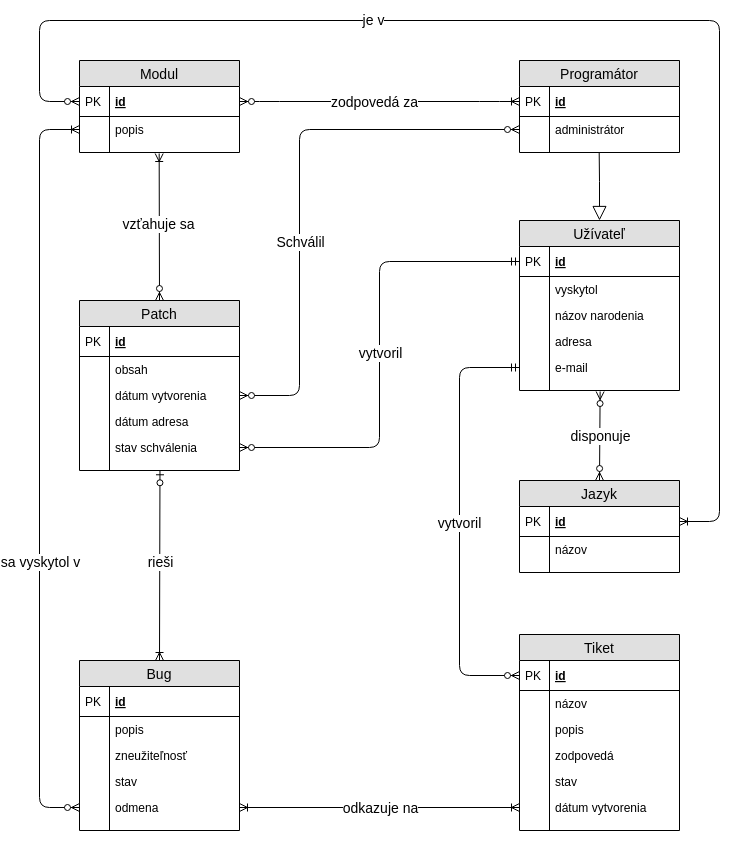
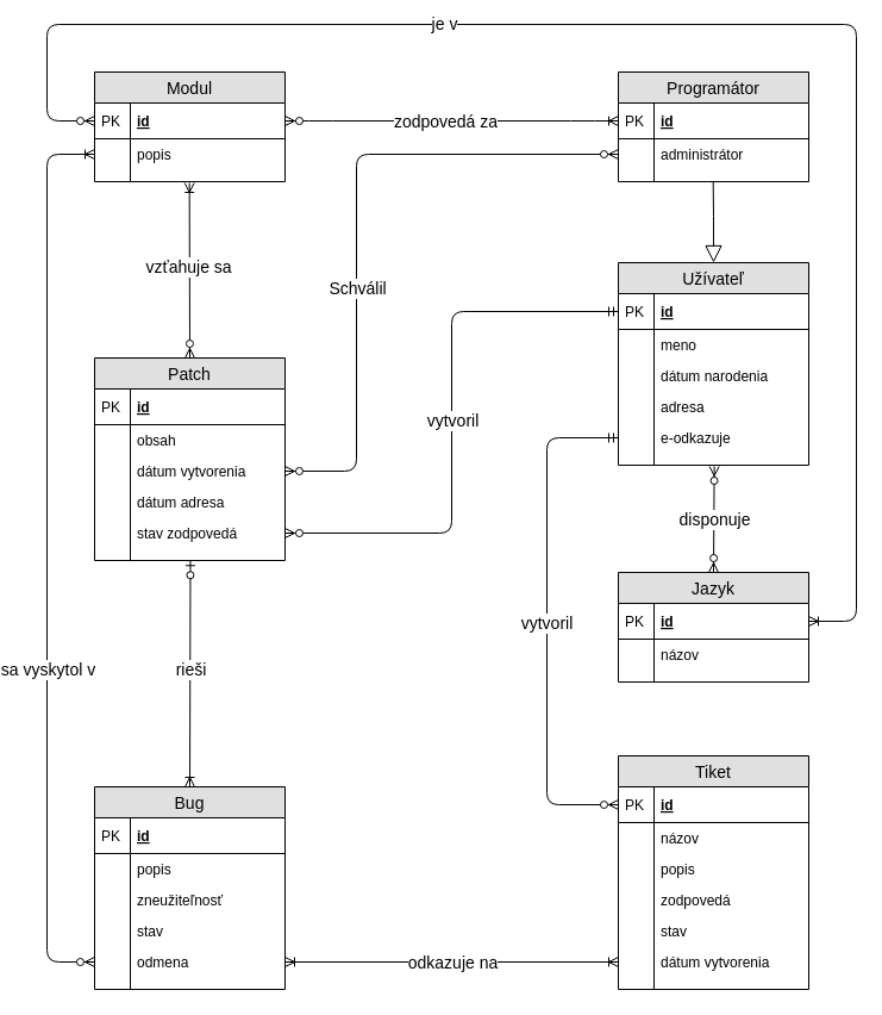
- <mxCell id="6" value="vyskytol" style="shape=partialRectangle;top=0;left=0;right=0;bottom=0;align=left;verticalAlign=top;fillColor=none;spacingLeft=34;spacingRight=4;overflow=hidden;rotatable=0;points=[[0,0.5],[1,0.5]];portConstraint=eastwest;dropTarget=0;fontSize=12;" parent="3" vertex="1"><mxGeometry y="56" width="160" height="26" as="geometry" /></mxCell>
+ <mxCell id="6" value="meno" style="shape=partialRectangle;top=0;left=0;right=0;bottom=0;align=left;verticalAlign=top;fillColor=none;spacingLeft=34;spacingRight=4;overflow=hidden;rotatable=0;points=[[0,0.5],[1,0.5]];portConstraint=eastwest;dropTarget=0;fontSize=12;" parent="3" vertex="1"><mxGeometry y="56" width="160" height="26" as="geometry" /></mxCell>
- <mxCell id="8" value="názov narodenia" style="shape=partialRectangle;top=0;left=0;right=0;bottom=0;align=left;verticalAlign=top;fillColor=none;spacingLeft=34;spacingRight=4;overflow=hidden;rotatable=0;points=[[0,0.5],[1,0.5]];portConstraint=eastwest;dropTarget=0;fontSize=12;" parent="3" vertex="1"><mxGeometry y="82" width="160" height="26" as="geometry" /></mxCell>
+ <mxCell id="8" value="dátum narodenia" style="shape=partialRectangle;top=0;left=0;right=0;bottom=0;align=left;verticalAlign=top;fillColor=none;spacingLeft=34;spacingRight=4;overflow=hidden;rotatable=0;points=[[0,0.5],[1,0.5]];portConstraint=eastwest;dropTarget=0;fontSize=12;" parent="3" vertex="1"><mxGeometry y="82" width="160" height="26" as="geometry" /></mxCell>
- <mxCell id="12" value="e-mail" style="shape=partialRectangle;top=0;left=0;right=0;bottom=0;align=left;verticalAlign=top;fillColor=none;spacingLeft=34;spacingRight=4;overflow=hidden;rotatable=0;points=[[0,0.5],[1,0.5]];portConstraint=eastwest;dropTarget=0;fontSize=12;" parent="3" vertex="1"><mxGeometry y="134" width="160" height="26" as="geometry" /></mxCell>
+ <mxCell id="12" value="e-odkazuje" style="shape=partialRectangle;top=0;left=0;right=0;bottom=0;align=left;verticalAlign=top;fillColor=none;spacingLeft=34;spacingRight=4;overflow=hidden;rotatable=0;points=[[0,0.5],[1,0.5]];portConstraint=eastwest;dropTarget=0;fontSize=12;" parent="3" vertex="1"><mxGeometry y="134" width="160" height="26" as="geometry" /></mxCell>
- <mxCell id="25" value="stav schválenia" style="shape=partialRectangle;top=0;left=0;right=0;bottom=0;align=left;verticalAlign=top;fillColor=none;spacingLeft=34;spacingRight=4;overflow=hidden;rotatable=0;points=[[0,0.5],[1,0.5]];portConstraint=eastwest;dropTarget=0;fontSize=12;" parent="16" vertex="1"><mxGeometry y="134" width="160" height="26" as="geometry" /></mxCell>
+ <mxCell id="25" value="stav zodpovedá" style="shape=partialRectangle;top=0;left=0;right=0;bottom=0;align=left;verticalAlign=top;fillColor=none;spacingLeft=34;spacingRight=4;overflow=hidden;rotatable=0;points=[[0,0.5],[1,0.5]];portConstraint=eastwest;dropTarget=0;fontSize=12;" parent="16" vertex="1"><mxGeometry y="134" width="160" height="26" as="geometry" /></mxCell>
